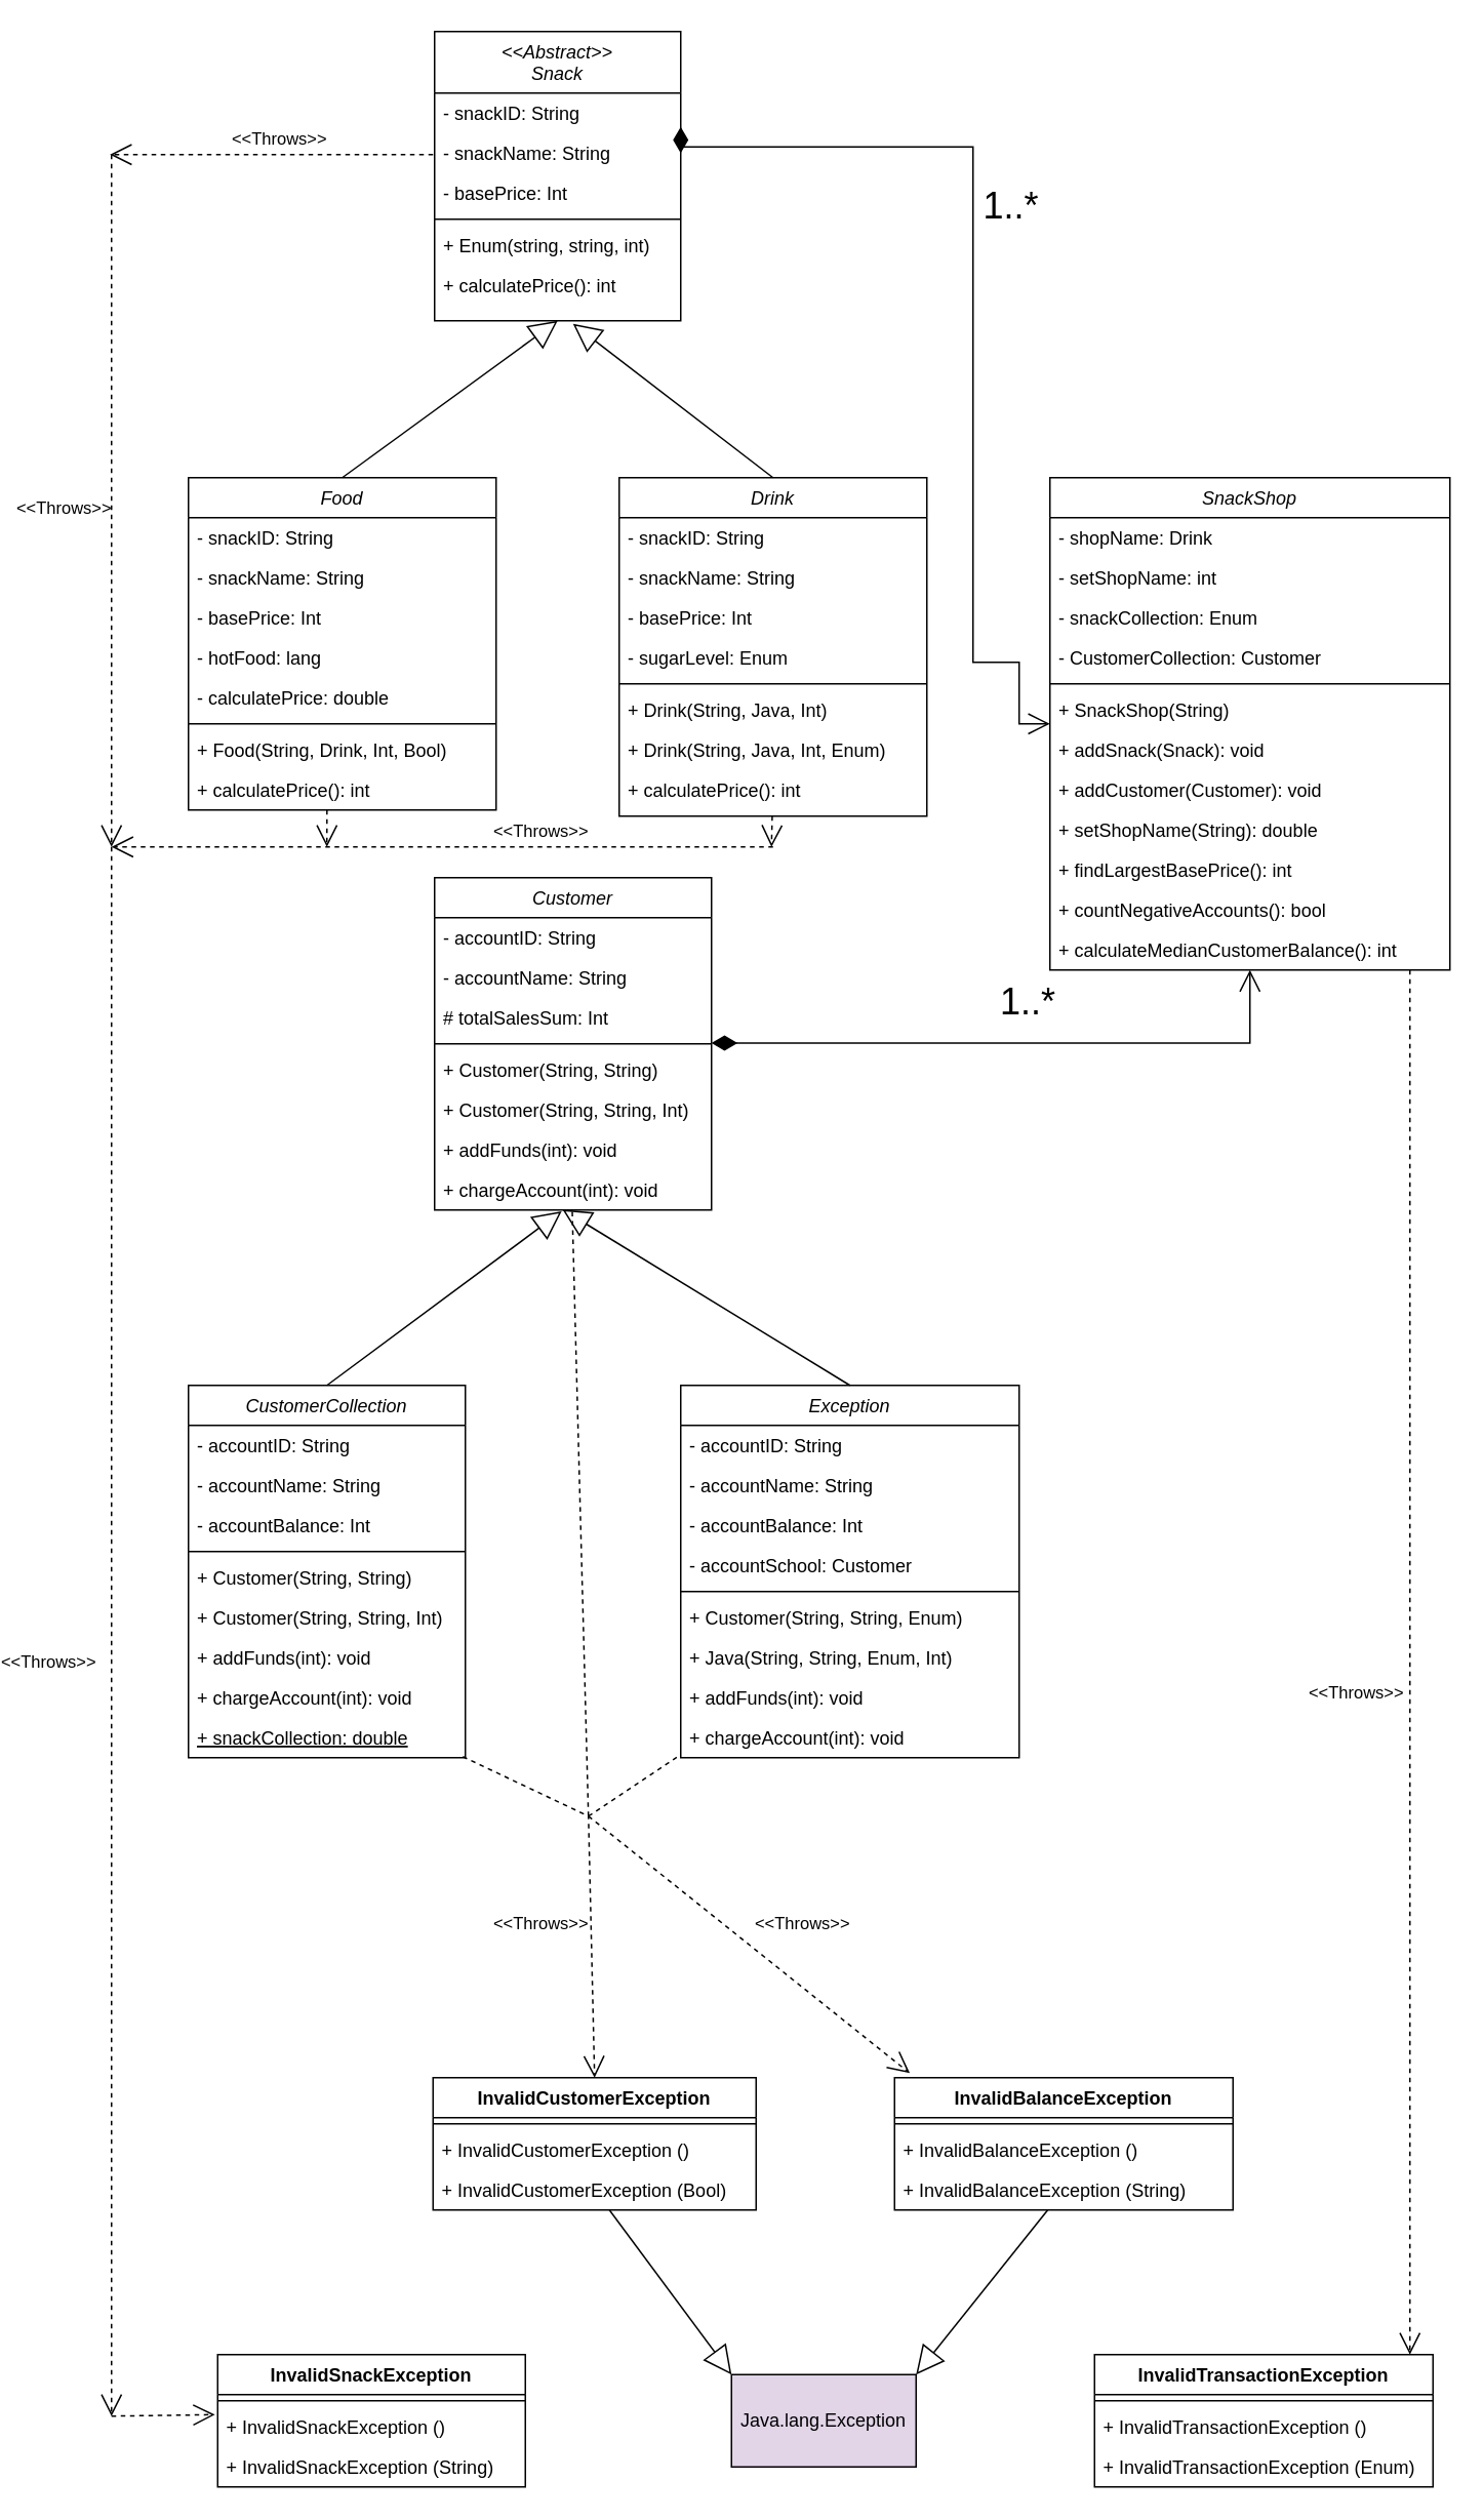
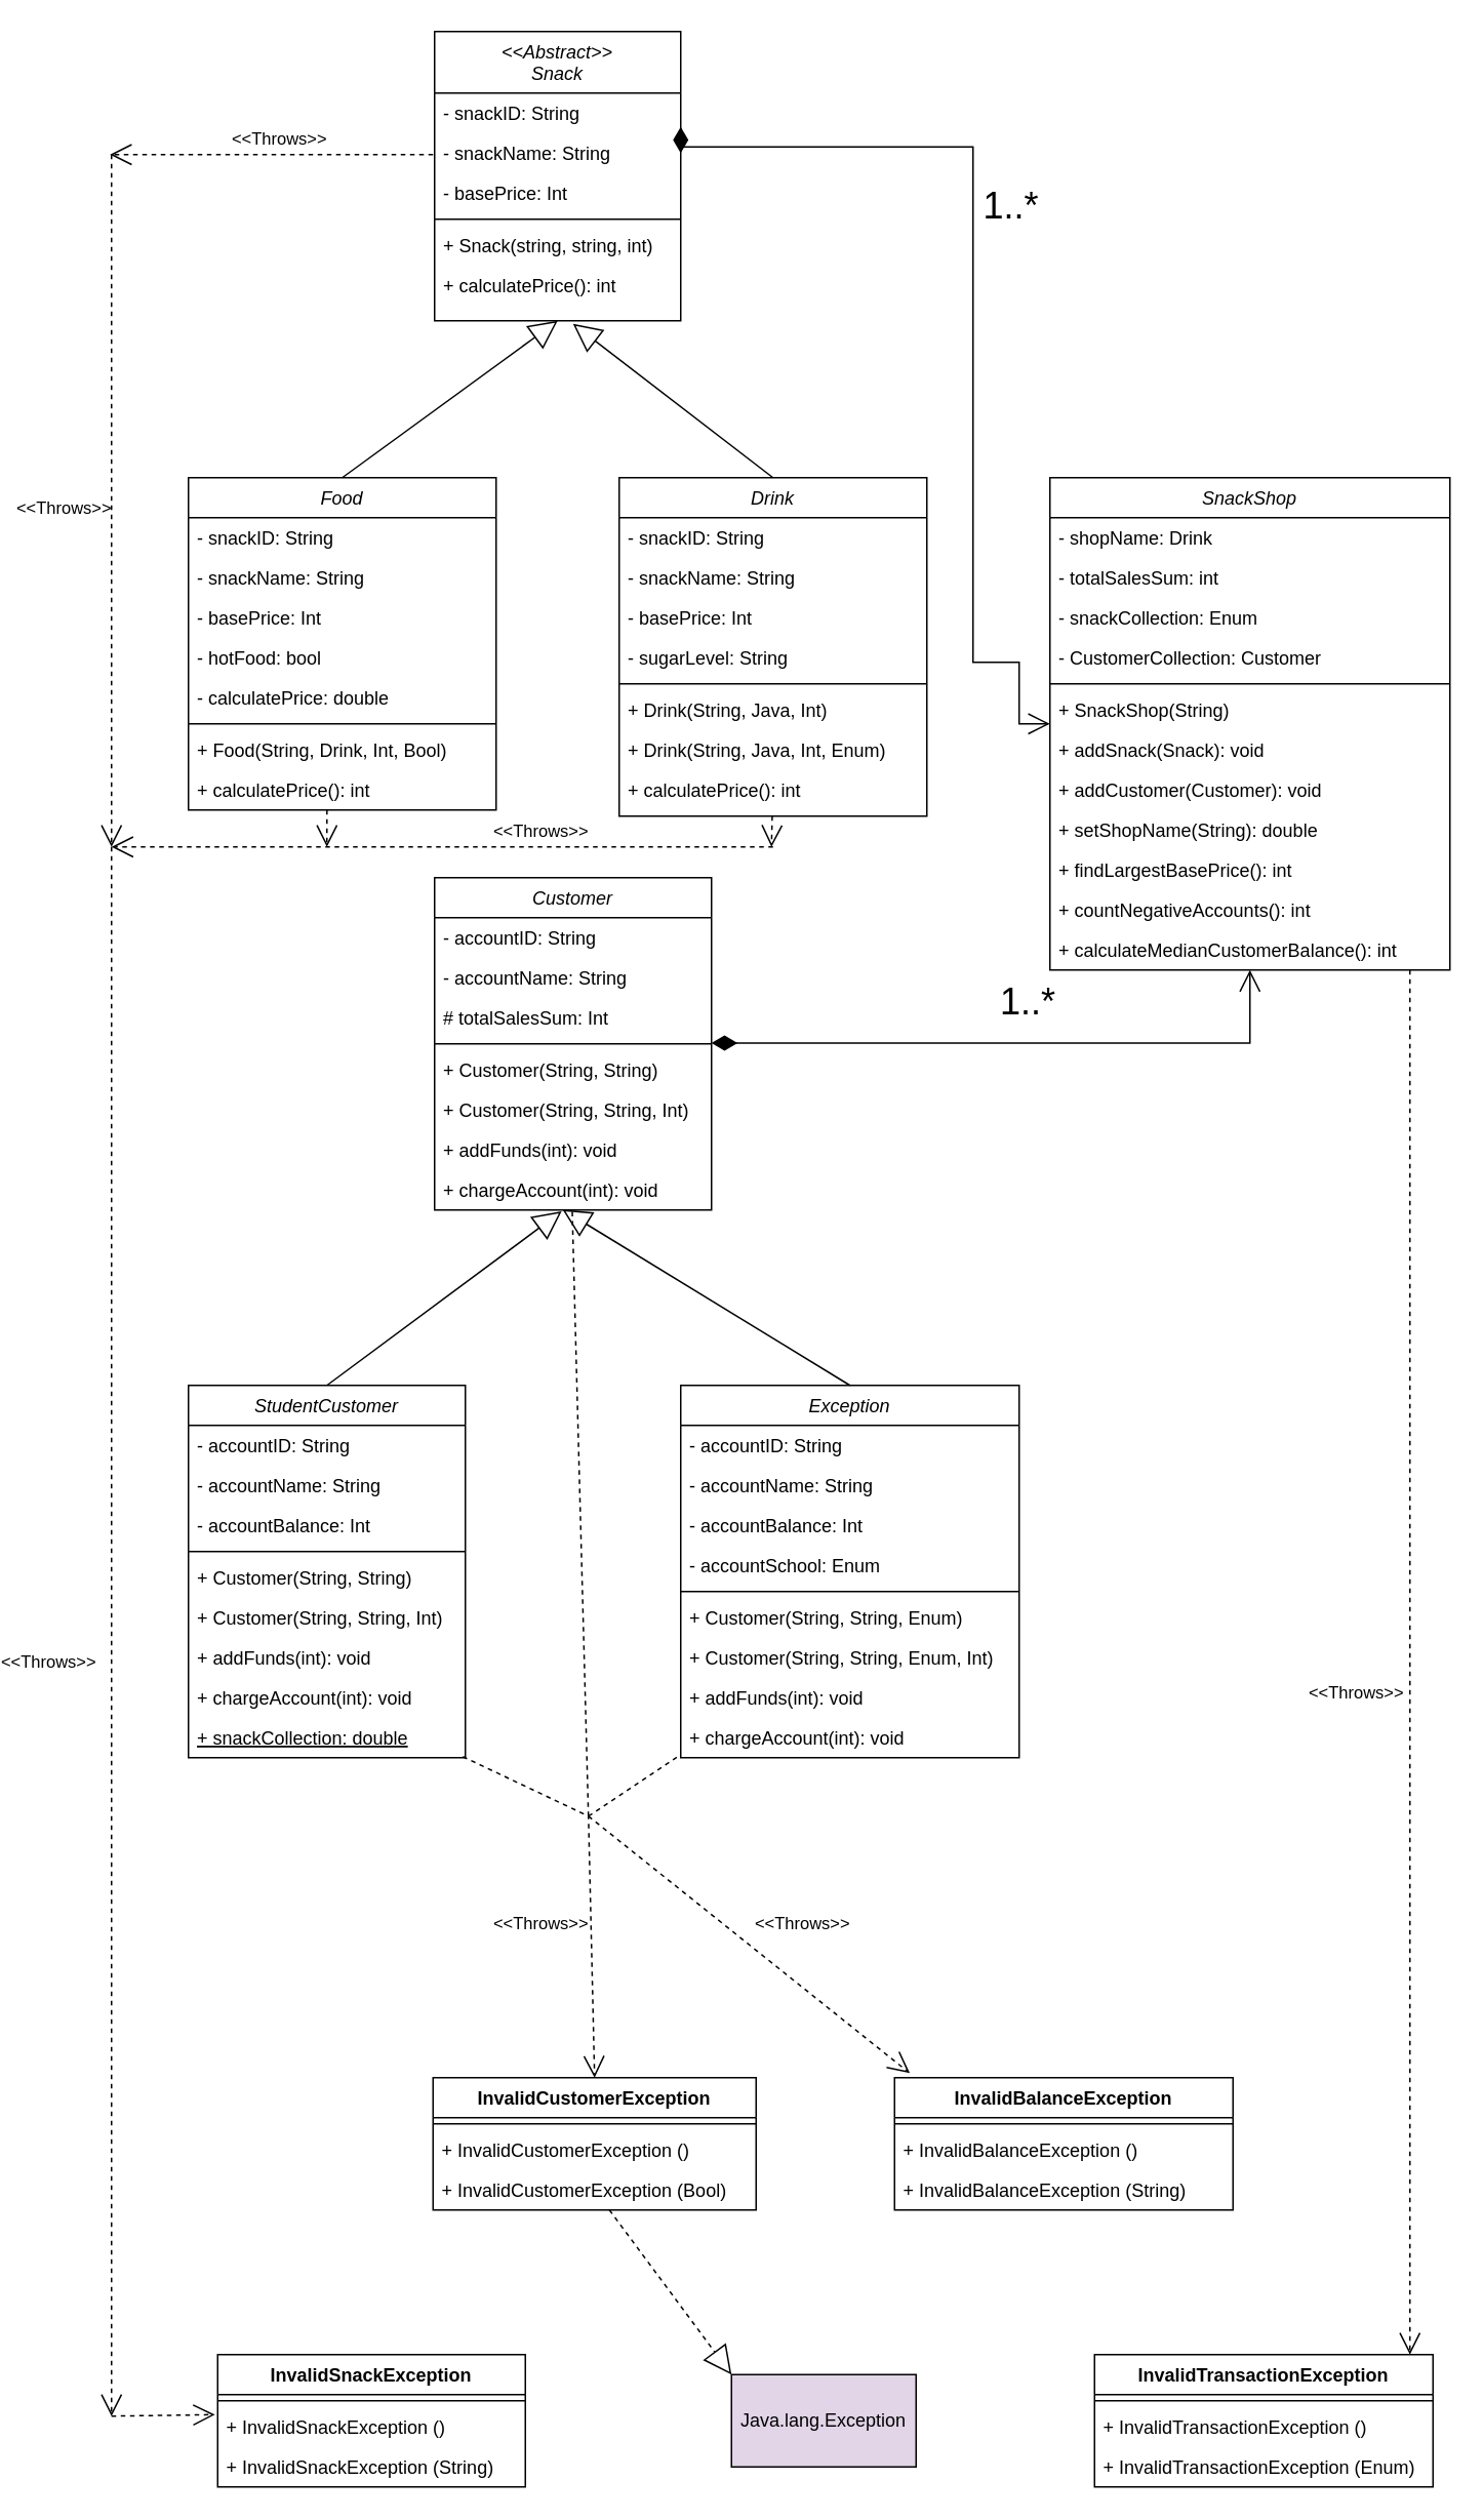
- <mxCell id="7" value="+ Enum(string, string, int)" style="text;align=left;verticalAlign=top;spacingLeft=4;spacingRight=4;overflow=hidden;rotatable=0;points=[[0,0.5],[1,0.5]];portConstraint=eastwest;labelBackgroundColor=none;" parent="2" vertex="1"><mxGeometry y="126" width="160" height="26" as="geometry" /></mxCell>
+ <mxCell id="7" value="+ Snack(string, string, int)" style="text;align=left;verticalAlign=top;spacingLeft=4;spacingRight=4;overflow=hidden;rotatable=0;points=[[0,0.5],[1,0.5]];portConstraint=eastwest;labelBackgroundColor=none;" parent="2" vertex="1"><mxGeometry y="126" width="160" height="26" as="geometry" /></mxCell>
- <mxCell id="62" value="- setShopName: int" style="text;align=left;verticalAlign=top;spacingLeft=4;spacingRight=4;overflow=hidden;rotatable=0;points=[[0,0.5],[1,0.5]];portConstraint=eastwest;rounded=0;shadow=0;html=0;labelBackgroundColor=none;" parent="60" vertex="1"><mxGeometry y="52" width="260" height="26" as="geometry" /></mxCell>
+ <mxCell id="62" value="- totalSalesSum: int" style="text;align=left;verticalAlign=top;spacingLeft=4;spacingRight=4;overflow=hidden;rotatable=0;points=[[0,0.5],[1,0.5]];portConstraint=eastwest;rounded=0;shadow=0;html=0;labelBackgroundColor=none;" parent="60" vertex="1"><mxGeometry y="52" width="260" height="26" as="geometry" /></mxCell>
- <mxCell id="13" value="- hotFood: lang" style="text;align=left;verticalAlign=top;spacingLeft=4;spacingRight=4;overflow=hidden;rotatable=0;points=[[0,0.5],[1,0.5]];portConstraint=eastwest;rounded=0;shadow=0;html=0;labelBackgroundColor=none;" parent="9" vertex="1"><mxGeometry y="104" width="200" height="26" as="geometry" /></mxCell>
+ <mxCell id="13" value="- hotFood: bool" style="text;align=left;verticalAlign=top;spacingLeft=4;spacingRight=4;overflow=hidden;rotatable=0;points=[[0,0.5],[1,0.5]];portConstraint=eastwest;rounded=0;shadow=0;html=0;labelBackgroundColor=none;" parent="9" vertex="1"><mxGeometry y="104" width="200" height="26" as="geometry" /></mxCell>
- <mxCell id="23" value="- sugarLevel: Enum" style="text;align=left;verticalAlign=top;spacingLeft=4;spacingRight=4;overflow=hidden;rotatable=0;points=[[0,0.5],[1,0.5]];portConstraint=eastwest;rounded=0;shadow=0;html=0;labelBackgroundColor=none;" parent="19" vertex="1"><mxGeometry y="104" width="200" height="26" as="geometry" /></mxCell>
+ <mxCell id="23" value="- sugarLevel: String" style="text;align=left;verticalAlign=top;spacingLeft=4;spacingRight=4;overflow=hidden;rotatable=0;points=[[0,0.5],[1,0.5]];portConstraint=eastwest;rounded=0;shadow=0;html=0;labelBackgroundColor=none;" parent="19" vertex="1"><mxGeometry y="104" width="200" height="26" as="geometry" /></mxCell>
- <mxCell id="71" value="+ countNegativeAccounts(): bool" style="text;align=left;verticalAlign=top;spacingLeft=4;spacingRight=4;overflow=hidden;rotatable=0;points=[[0,0.5],[1,0.5]];portConstraint=eastwest;labelBackgroundColor=none;" parent="60" vertex="1"><mxGeometry y="268" width="260" height="26" as="geometry" /></mxCell>
+ <mxCell id="71" value="+ countNegativeAccounts(): int" style="text;align=left;verticalAlign=top;spacingLeft=4;spacingRight=4;overflow=hidden;rotatable=0;points=[[0,0.5],[1,0.5]];portConstraint=eastwest;labelBackgroundColor=none;" parent="60" vertex="1"><mxGeometry y="268" width="260" height="26" as="geometry" /></mxCell>
- <mxCell id="38" value="CustomerCollection&#10;" style="swimlane;fontStyle=2;align=center;verticalAlign=top;childLayout=stackLayout;horizontal=1;startSize=26;horizontalStack=0;resizeParent=1;resizeLast=0;collapsible=1;marginBottom=0;rounded=0;shadow=0;strokeWidth=1;labelBackgroundColor=none;" parent="1" vertex="1"><mxGeometry x="71" y="900" width="180" height="242" as="geometry"><mxRectangle x="230" y="140" width="160" height="26" as="alternateBounds" /></mxGeometry></mxCell>
+ <mxCell id="38" value="StudentCustomer&#10;" style="swimlane;fontStyle=2;align=center;verticalAlign=top;childLayout=stackLayout;horizontal=1;startSize=26;horizontalStack=0;resizeParent=1;resizeLast=0;collapsible=1;marginBottom=0;rounded=0;shadow=0;strokeWidth=1;labelBackgroundColor=none;" parent="1" vertex="1"><mxGeometry x="71" y="900" width="180" height="242" as="geometry"><mxRectangle x="230" y="140" width="160" height="26" as="alternateBounds" /></mxGeometry></mxCell>
- <mxCell id="53" value="- accountSchool: Customer" style="text;align=left;verticalAlign=top;spacingLeft=4;spacingRight=4;overflow=hidden;rotatable=0;points=[[0,0.5],[1,0.5]];portConstraint=eastwest;rounded=0;shadow=0;html=0;labelBackgroundColor=none;" parent="49" vertex="1"><mxGeometry y="104" width="220" height="26" as="geometry" /></mxCell>
+ <mxCell id="53" value="- accountSchool: Enum" style="text;align=left;verticalAlign=top;spacingLeft=4;spacingRight=4;overflow=hidden;rotatable=0;points=[[0,0.5],[1,0.5]];portConstraint=eastwest;rounded=0;shadow=0;html=0;labelBackgroundColor=none;" parent="49" vertex="1"><mxGeometry y="104" width="220" height="26" as="geometry" /></mxCell>
- <mxCell id="56" value="+ Java(String, String, Enum, Int)" style="text;align=left;verticalAlign=top;spacingLeft=4;spacingRight=4;overflow=hidden;rotatable=0;points=[[0,0.5],[1,0.5]];portConstraint=eastwest;labelBackgroundColor=none;" parent="49" vertex="1"><mxGeometry y="164" width="220" height="26" as="geometry" /></mxCell>
+ <mxCell id="56" value="+ Customer(String, String, Enum, Int)" style="text;align=left;verticalAlign=top;spacingLeft=4;spacingRight=4;overflow=hidden;rotatable=0;points=[[0,0.5],[1,0.5]];portConstraint=eastwest;labelBackgroundColor=none;" parent="49" vertex="1"><mxGeometry y="164" width="220" height="26" as="geometry" /></mxCell>
- <mxCell id="105" value="" style="endArrow=block;endSize=16;endFill=0;html=1;rounded=0;entryX=0;entryY=0;entryDx=0;entryDy=0;labelBackgroundColor=none;fontColor=default;" edge="1" parent="1" source="83" target="75"><mxGeometry x="0.744" y="-39" width="160" relative="1" as="geometry"><mxPoint x="361" y="1464" as="sourcePoint" /><mxPoint x="495" y="1460" as="targetPoint" /><Array as="points" /><mxPoint as="offset" /></mxGeometry></mxCell>
+ <mxCell id="105" value="" style="endArrow=block;endSize=16;endFill=0;html=1;rounded=0;entryX=0;entryY=0;entryDx=0;entryDy=0;labelBackgroundColor=none;fontColor=default;dashed=1;" edge="1" parent="1" source="83" target="75"><mxGeometry x="0.744" y="-39" width="160" relative="1" as="geometry"><mxPoint x="361" y="1464" as="sourcePoint" /><mxPoint x="495" y="1460" as="targetPoint" /><Array as="points" /><mxPoint as="offset" /></mxGeometry></mxCell>
- <mxCell id="106" value="" style="endArrow=block;endSize=16;endFill=0;html=1;rounded=0;entryX=1;entryY=0;entryDx=0;entryDy=0;labelBackgroundColor=none;fontColor=default;" edge="1" parent="1" source="87" target="75"><mxGeometry x="0.744" y="-39" width="160" relative="1" as="geometry"><mxPoint x="461.5" y="1436" as="sourcePoint" /><mxPoint x="540.5" y="1540" as="targetPoint" /><Array as="points" /><mxPoint as="offset" /></mxGeometry></mxCell>
